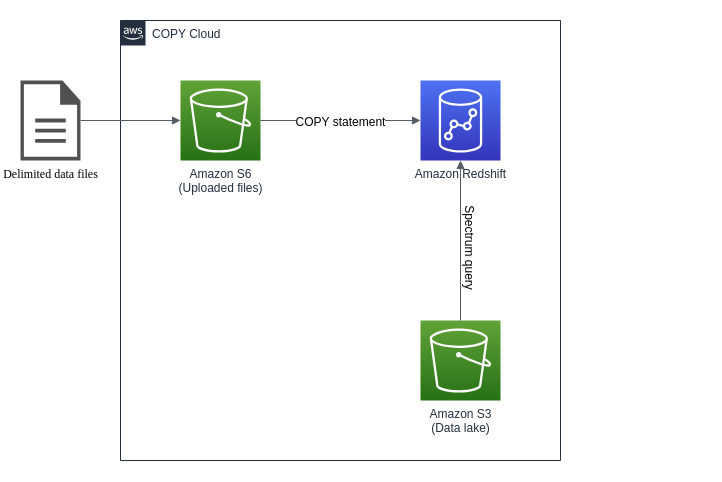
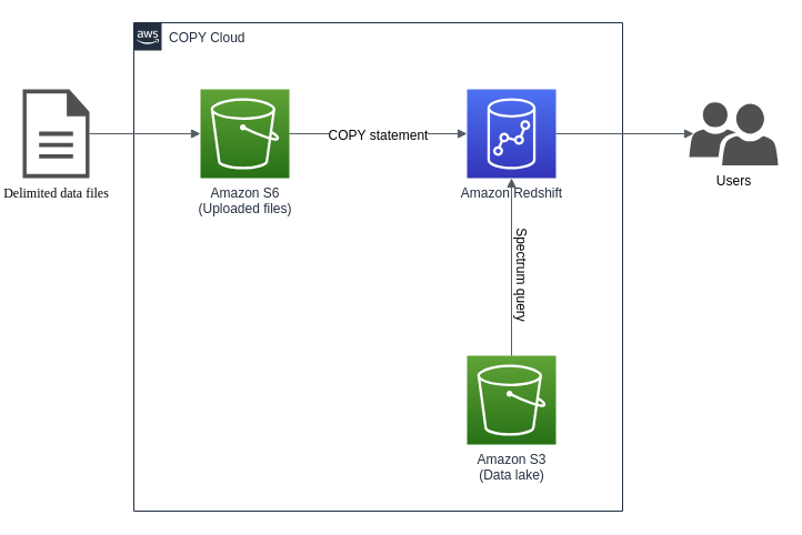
+ <mxCell id="13" value="" style="edgeStyle=orthogonalEdgeStyle;html=1;endArrow=block;elbow=vertical;startArrow=none;endFill=1;strokeColor=#545B64;rounded=0;entryX=0.05;entryY=0.5;entryDx=0;entryDy=0;entryPerimeter=0;" edge="1" parent="1" source="5" target="6"><mxGeometry width="100" relative="1" as="geometry"><mxPoint x="510" y="120" as="sourcePoint" /><mxPoint x="610" y="120" as="targetPoint" /></mxGeometry></mxCell>
+ <mxCell id="6" value="Users" style="pointerEvents=1;shadow=0;dashed=0;html=1;strokeColor=none;labelPosition=center;verticalLabelPosition=bottom;verticalAlign=top;align=center;fillColor=#505050;shape=mxgraph.mscae.intune.user_group" vertex="1" parent="1"><mxGeometry x="620" y="91.5" width="80" height="57" as="geometry" /></mxCell>
